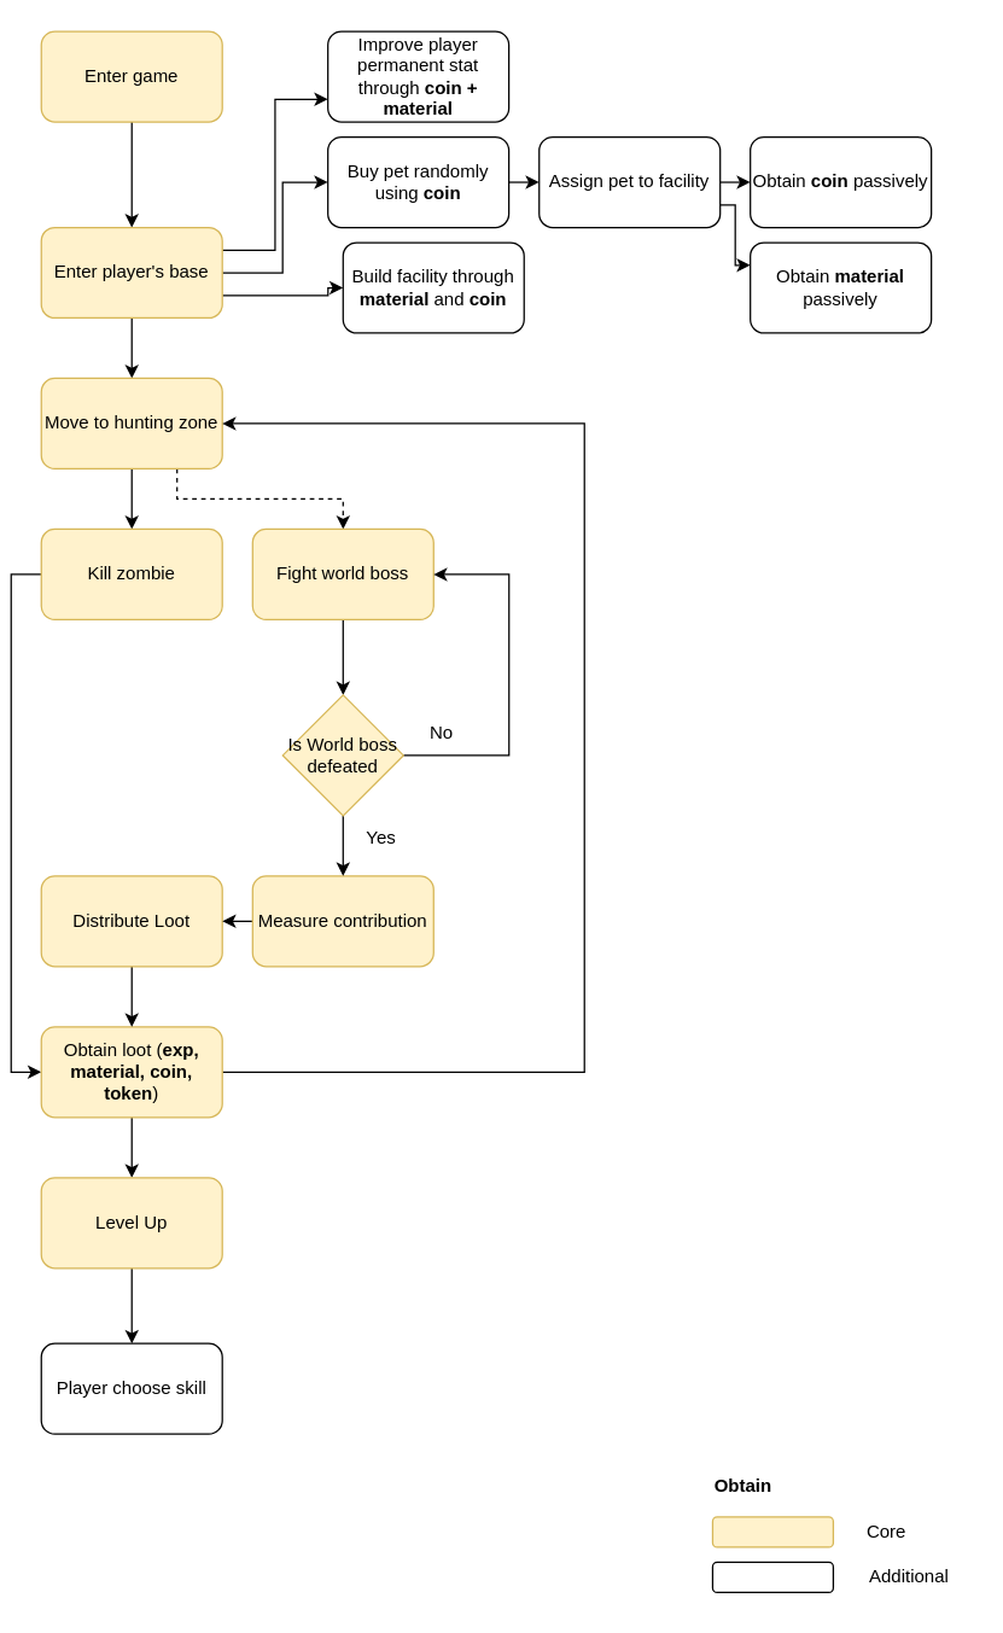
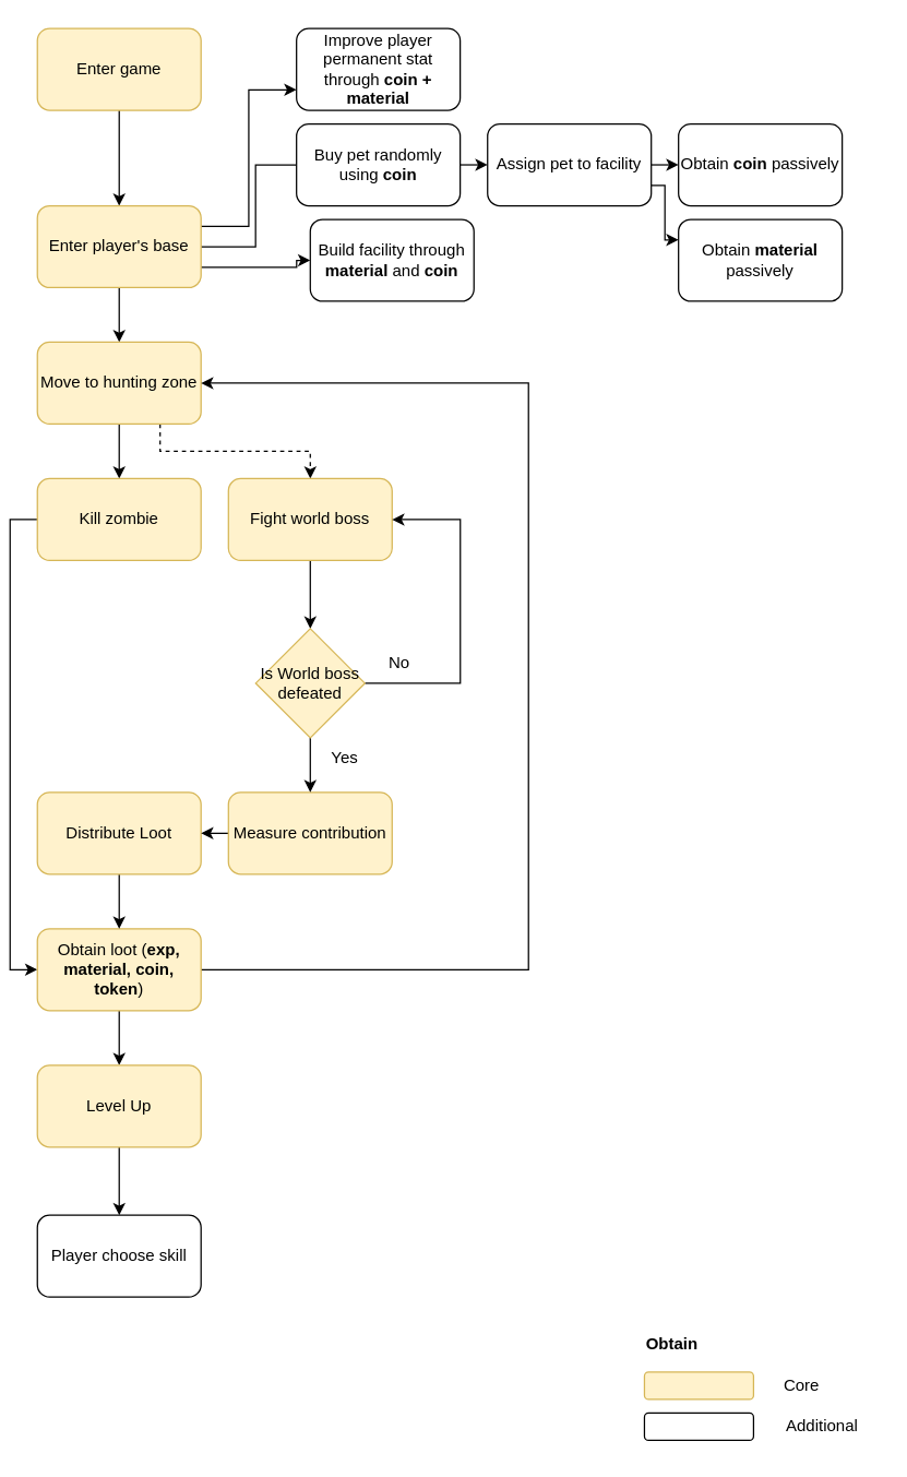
- <mxCell id="6" style="edgeStyle=orthogonalEdgeStyle;rounded=0;orthogonalLoop=1;jettySize=auto;html=1;exitX=1;exitY=0.5;exitDx=0;exitDy=0;entryX=0;entryY=0.5;entryDx=0;entryDy=0;" parent="1" source="8" target="23" edge="1"><mxGeometry relative="1" as="geometry"><Array as="points"><mxPoint x="180.91" y="180" /><mxPoint x="180.91" y="120" /></Array></mxGeometry></mxCell>
+ <mxCell id="6" style="edgeStyle=orthogonalEdgeStyle;rounded=0;orthogonalLoop=1;jettySize=auto;html=1;exitX=1;exitY=0.5;exitDx=0;exitDy=0;entryX=0;entryY=0.5;entryDx=0;entryDy=0;endArrow=none;" parent="1" source="8" target="23" edge="1"><mxGeometry relative="1" as="geometry"><Array as="points"><mxPoint x="180.91" y="180" /><mxPoint x="180.91" y="120" /></Array></mxGeometry></mxCell>
